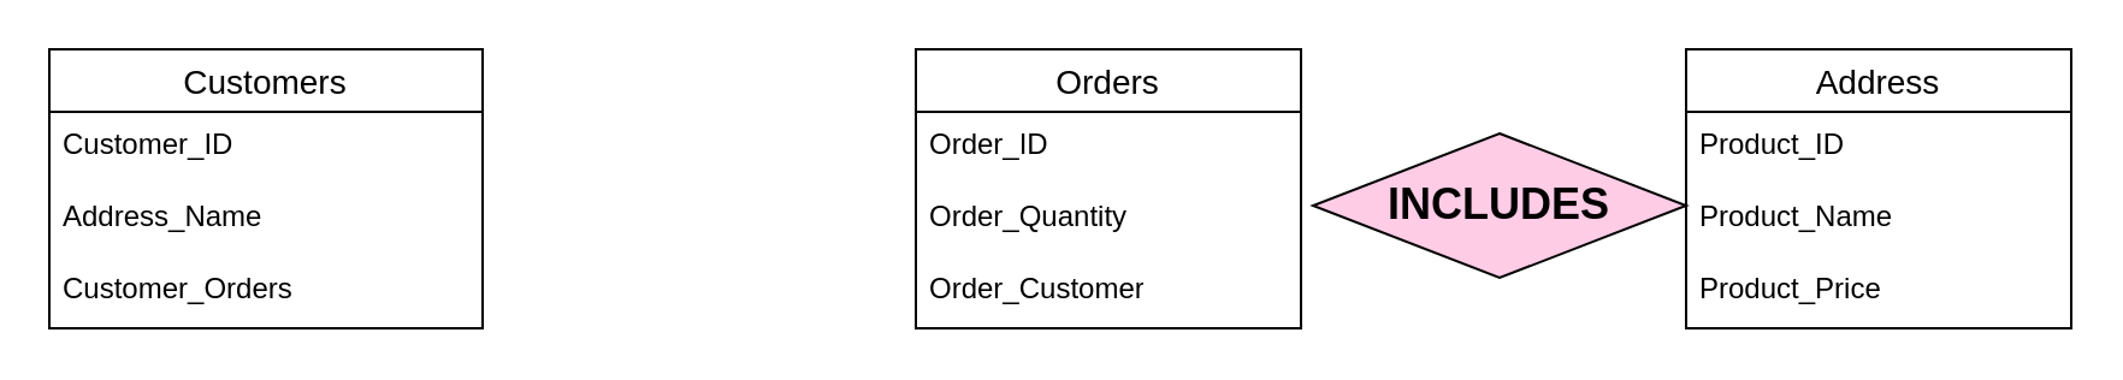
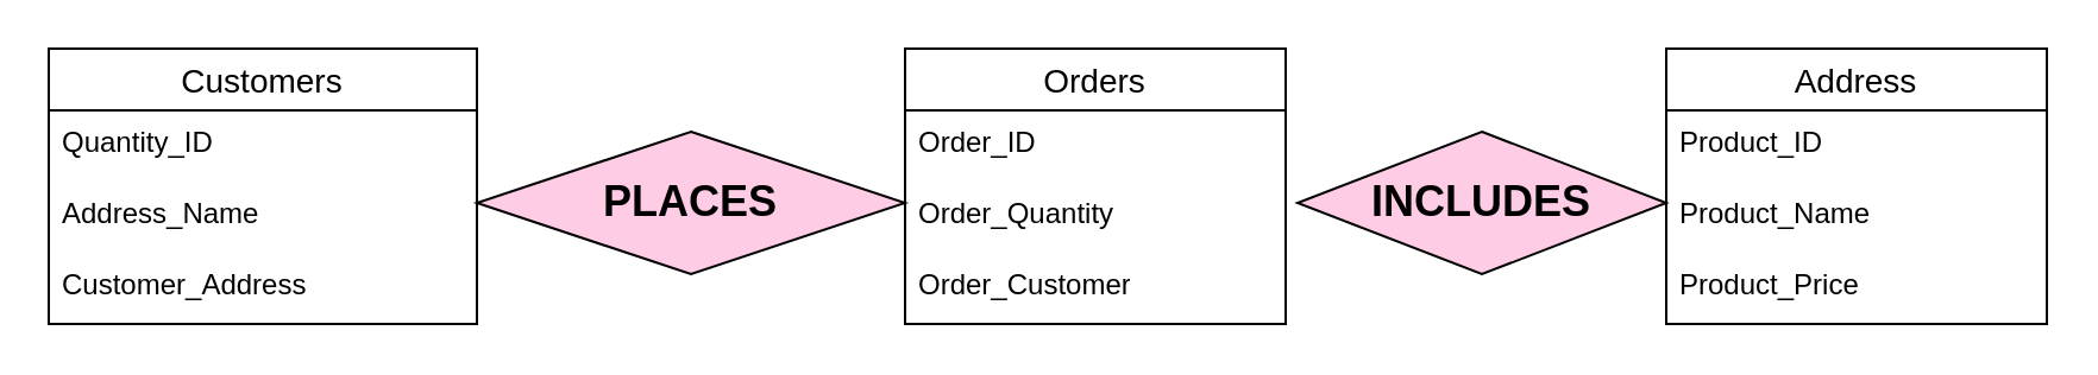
- <mxCell id="6" value="Customer_ID" style="text;strokeColor=none;fillColor=none;spacingLeft=4;spacingRight=4;overflow=hidden;rotatable=0;points=[[0,0.5],[1,0.5]];portConstraint=eastwest;fontSize=12;whiteSpace=wrap;html=1;" vertex="1" parent="5"><mxGeometry y="26" width="180" height="30" as="geometry" /></mxCell>
+ <mxCell id="6" value="Quantity_ID" style="text;strokeColor=none;fillColor=none;spacingLeft=4;spacingRight=4;overflow=hidden;rotatable=0;points=[[0,0.5],[1,0.5]];portConstraint=eastwest;fontSize=12;whiteSpace=wrap;html=1;" vertex="1" parent="5"><mxGeometry y="26" width="180" height="30" as="geometry" /></mxCell>
+ <mxCell id="4" value="&lt;h2&gt;PLACES&lt;/h2&gt;" style="shape=rhombus;perimeter=rhombusPerimeter;whiteSpace=wrap;html=1;align=center;fillColor=#FFCCE6;" vertex="1" parent="1"><mxGeometry x="200" y="55" width="180" height="60" as="geometry" /></mxCell>
- <mxCell id="8" value="Customer_Orders" style="text;strokeColor=none;fillColor=none;spacingLeft=4;spacingRight=4;overflow=hidden;rotatable=0;points=[[0,0.5],[1,0.5]];portConstraint=eastwest;fontSize=12;whiteSpace=wrap;html=1;" vertex="1" parent="5"><mxGeometry y="86" width="180" height="30" as="geometry" /></mxCell>
+ <mxCell id="8" value="Customer_Address" style="text;strokeColor=none;fillColor=none;spacingLeft=4;spacingRight=4;overflow=hidden;rotatable=0;points=[[0,0.5],[1,0.5]];portConstraint=eastwest;fontSize=12;whiteSpace=wrap;html=1;" vertex="1" parent="5"><mxGeometry y="86" width="180" height="30" as="geometry" /></mxCell>
